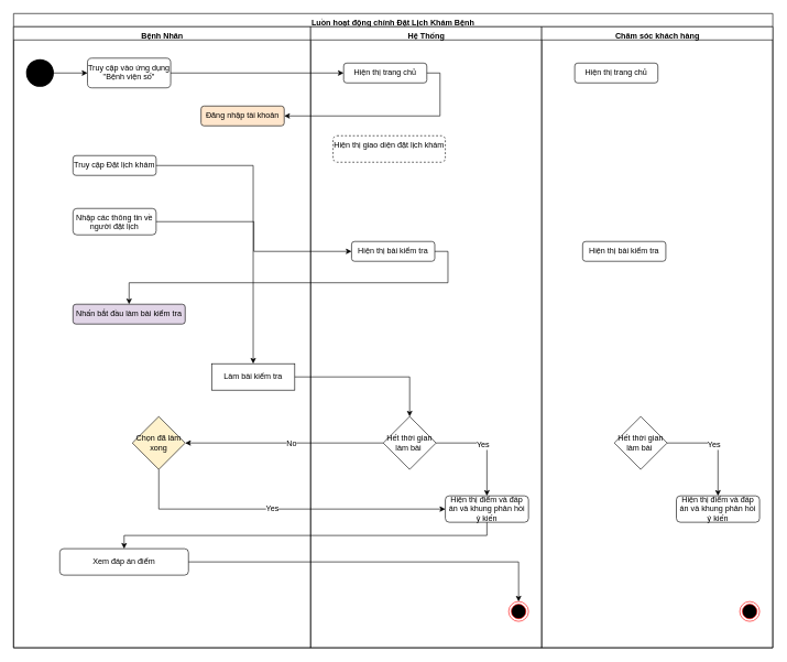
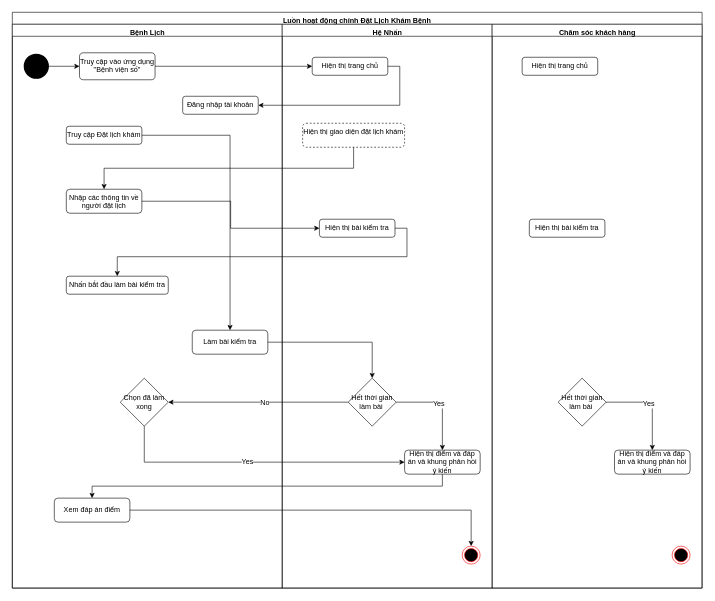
- <mxCell id="3" value="Bệnh Nhân" style="swimlane;html=1;startSize=20;strokeColor=default;align=center;verticalAlign=top;fontFamily=Helvetica;fontSize=12;fontColor=default;fillColor=default;" vertex="1" parent="2"><mxGeometry y="20" width="450" height="940" as="geometry" /></mxCell>
+ <mxCell id="3" value="Bệnh Lịch" style="swimlane;html=1;startSize=20;strokeColor=default;align=center;verticalAlign=top;fontFamily=Helvetica;fontSize=12;fontColor=default;fillColor=default;" vertex="1" parent="2"><mxGeometry y="20" width="450" height="940" as="geometry" /></mxCell>
- <mxCell id="14" value="Hệ Thống" style="swimlane;html=1;startSize=20;strokeColor=default;align=center;verticalAlign=top;fontFamily=Helvetica;fontSize=12;fontColor=default;fillColor=default;" vertex="1" parent="2"><mxGeometry x="450" y="20" width="350" height="940" as="geometry" /></mxCell>
+ <mxCell id="14" value="Hệ Nhấn" style="swimlane;html=1;startSize=20;strokeColor=default;align=center;verticalAlign=top;fontFamily=Helvetica;fontSize=12;fontColor=default;fillColor=default;" vertex="1" parent="2"><mxGeometry x="450" y="20" width="350" height="940" as="geometry" /></mxCell>
- <mxCell id="7" value="Đăng nhập tài khoản" style="rounded=1;whiteSpace=wrap;html=1;fillColor=#ffe6cc;strokeColor=default;align=center;verticalAlign=top;fontFamily=Helvetica;fontSize=12;fontColor=default;" vertex="1" parent="3"><mxGeometry x="284" y="120" width="126" height="30" as="geometry" /></mxCell>
+ <mxCell id="7" value="Đăng nhập tài khoản" style="rounded=1;whiteSpace=wrap;html=1;fillColor=#ffffff;strokeColor=default;align=center;verticalAlign=top;fontFamily=Helvetica;fontSize=12;fontColor=default;" vertex="1" parent="3"><mxGeometry x="284" y="120" width="126" height="30" as="geometry" /></mxCell>
- <mxCell id="8" value="Truy cập Đặt lịch khám" style="rounded=1;whiteSpace=wrap;html=1;fillColor=#ffffff;strokeColor=default;align=center;verticalAlign=top;fontFamily=Helvetica;fontSize=12;fontColor=default;" vertex="1" parent="3"><mxGeometry x="90" y="195" width="126" height="30" as="geometry" /></mxCell>
+ <mxCell id="8" value="Truy cập Đặt lịch khám" style="rounded=1;whiteSpace=wrap;html=1;fillColor=#ffffff;strokeColor=default;align=center;verticalAlign=top;fontFamily=Helvetica;fontSize=12;fontColor=default;" vertex="1" parent="3"><mxGeometry x="90" y="170" width="126" height="30" as="geometry" /></mxCell>
+ <mxCell id="34" style="edgeStyle=orthogonalEdgeStyle;rounded=0;orthogonalLoop=1;jettySize=auto;html=1;entryX=0.5;entryY=0;entryDx=0;entryDy=0;fontFamily=Helvetica;fontSize=12;fontColor=default;exitX=0.5;exitY=1;exitDx=0;exitDy=0;" edge="1" parent="2" source="22" target="9"><mxGeometry relative="1" as="geometry" /></mxCell>
- <mxCell id="13" value="Nhấn bắt đầu làm bài kiểm tra" style="rounded=1;whiteSpace=wrap;html=1;fillColor=#e1d5e7;strokeColor=default;align=center;verticalAlign=top;fontFamily=Helvetica;fontSize=12;fontColor=default;" vertex="1" parent="3"><mxGeometry x="90" y="420" width="170" height="30" as="geometry" /></mxCell>
+ <mxCell id="13" value="Nhấn bắt đầu làm bài kiểm tra" style="rounded=1;whiteSpace=wrap;html=1;fillColor=#ffffff;strokeColor=default;align=center;verticalAlign=top;fontFamily=Helvetica;fontSize=12;fontColor=default;" vertex="1" parent="3"><mxGeometry x="90" y="420" width="170" height="30" as="geometry" /></mxCell>
- <mxCell id="10" value="Làm bài kiểm tra" style="whiteSpace=wrap;html=1;fillColor=#ffffff;strokeColor=default;align=center;verticalAlign=middle;fontFamily=Helvetica;fontSize=12;fontColor=default;rounded=0;" vertex="1" parent="3"><mxGeometry x="300" y="510" width="126" height="40" as="geometry" /></mxCell>
+ <mxCell id="10" value="Làm bài kiểm tra" style="rounded=1;whiteSpace=wrap;html=1;fillColor=#ffffff;strokeColor=default;align=center;verticalAlign=middle;fontFamily=Helvetica;fontSize=12;fontColor=default;" vertex="1" parent="3"><mxGeometry x="300" y="510" width="126" height="40" as="geometry" /></mxCell>
- <mxCell id="11" value="Chọn đã làm xong" style="rhombus;whiteSpace=wrap;html=1;fillColor=#fff2cc;" vertex="1" parent="3"><mxGeometry x="180" y="590" width="80" height="80" as="geometry" /></mxCell>
+ <mxCell id="11" value="Chọn đã làm xong" style="rhombus;whiteSpace=wrap;html=1;fillColor=#ffffff;" vertex="1" parent="3"><mxGeometry x="180" y="590" width="80" height="80" as="geometry" /></mxCell>
- <mxCell id="12" value="Xem đáp án điểm" style="rounded=1;whiteSpace=wrap;html=1;fillColor=#ffffff;strokeColor=default;align=center;verticalAlign=middle;fontFamily=Helvetica;fontSize=12;fontColor=default;" vertex="1" parent="3"><mxGeometry x="70" y="790" width="195" height="40" as="geometry" /></mxCell>
+ <mxCell id="12" value="Xem đáp án điểm" style="rounded=1;whiteSpace=wrap;html=1;fillColor=#ffffff;strokeColor=default;align=center;verticalAlign=middle;fontFamily=Helvetica;fontSize=12;fontColor=default;" vertex="1" parent="3"><mxGeometry x="70" y="790" width="126" height="40" as="geometry" /></mxCell>
